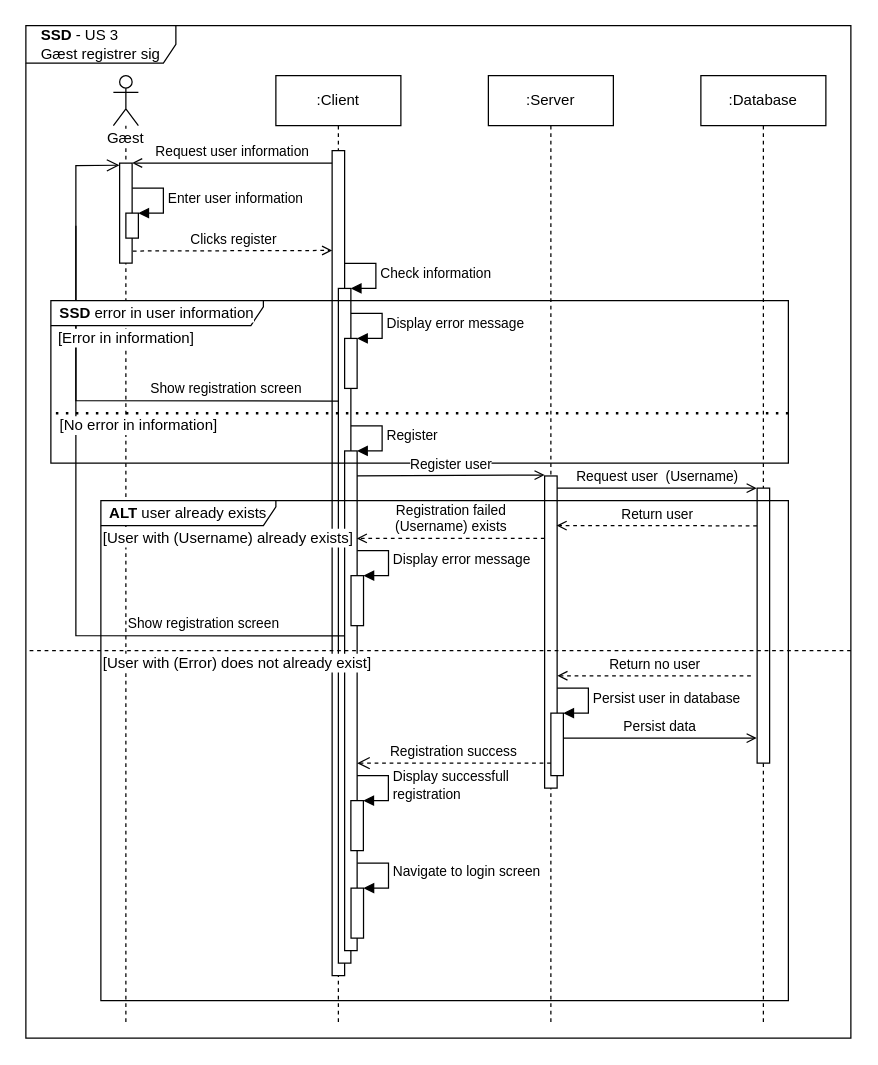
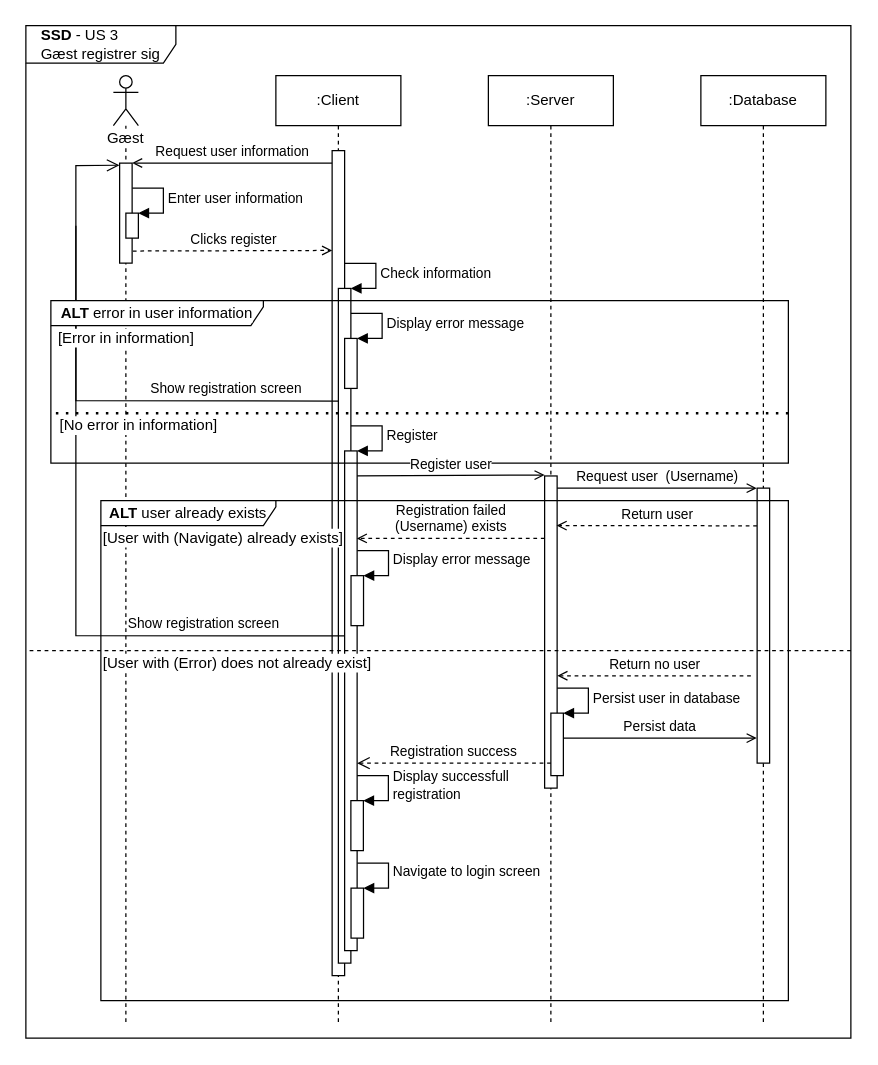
- <mxCell id="41" value="&lt;b&gt;SSD&lt;/b&gt;&amp;nbsp;error in user information" style="shape=umlFrame;whiteSpace=wrap;html=1;labelBackgroundColor=#ffffff;width=170;height=20;" parent="1" vertex="1"><mxGeometry x="40" y="240" width="590" height="130" as="geometry" /></mxCell>
+ <mxCell id="41" value="&lt;b&gt;ALT&lt;/b&gt;&amp;nbsp;error in user information" style="shape=umlFrame;whiteSpace=wrap;html=1;labelBackgroundColor=#ffffff;width=170;height=20;" parent="1" vertex="1"><mxGeometry x="40" y="240" width="590" height="130" as="geometry" /></mxCell>
- <mxCell id="43" value="[User with (Username) already exists]" style="text;html=1;align=left;verticalAlign=middle;resizable=0;points=[];autosize=1;labelBackgroundColor=#ffffff;" parent="1" vertex="1"><mxGeometry x="80" y="420" width="220" height="20" as="geometry" /></mxCell>
+ <mxCell id="43" value="[User with (Navigate) already exists]" style="text;html=1;align=left;verticalAlign=middle;resizable=0;points=[];autosize=1;labelBackgroundColor=#ffffff;" parent="1" vertex="1"><mxGeometry x="80" y="420" width="220" height="20" as="geometry" /></mxCell>
